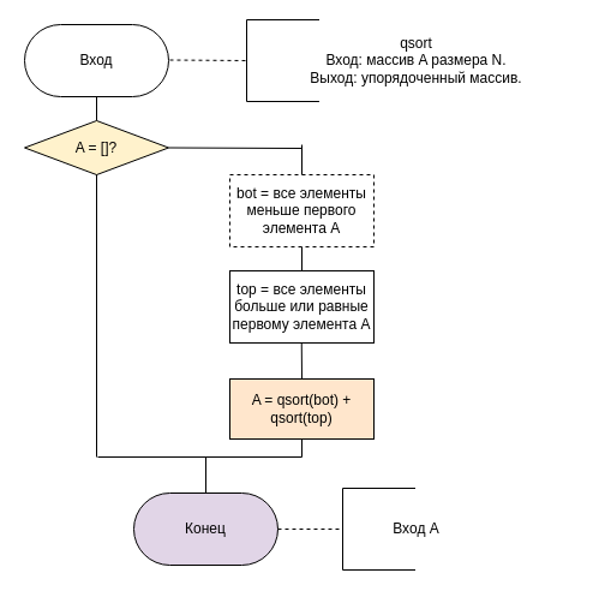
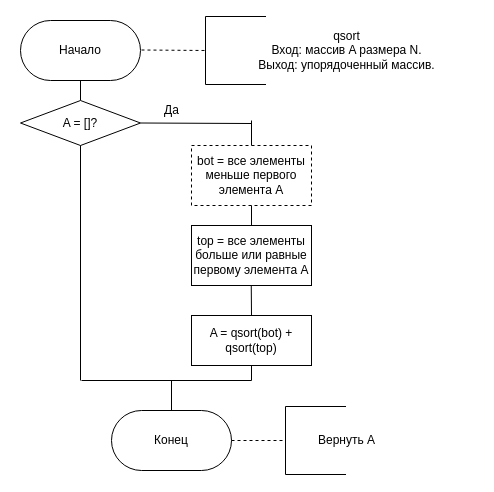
- <mxCell id="2" value="Вход" style="rounded=1;whiteSpace=wrap;html=1;arcSize=50;" parent="1" vertex="1"><mxGeometry x="20" y="20" width="120" height="60" as="geometry" /></mxCell>
+ <mxCell id="2" value="Начало" style="rounded=1;whiteSpace=wrap;html=1;arcSize=50;" parent="1" vertex="1"><mxGeometry x="20" y="20" width="120" height="60" as="geometry" /></mxCell>
+ <mxCell id="23" value="Да" style="text;html=1;align=center;verticalAlign=middle;resizable=0;points=[];autosize=1;strokeColor=none;fillColor=none;" vertex="1" parent="1"><mxGeometry x="156" y="100" width="30" height="20" as="geometry" /></mxCell>
- <mxCell id="8" value="A = []?" style="rhombus;whiteSpace=wrap;html=1;fillColor=#fff2cc;" parent="1" vertex="1"><mxGeometry x="20" y="100" width="120" height="45" as="geometry" /></mxCell>
+ <mxCell id="8" value="A = []?" style="rhombus;whiteSpace=wrap;html=1;" parent="1" vertex="1"><mxGeometry x="20" y="100" width="120" height="45" as="geometry" /></mxCell>
- <mxCell id="14" value="A = qsort(bot) + qsort(top)" style="rounded=0;whiteSpace=wrap;html=1;fillColor=#ffe6cc;" parent="1" vertex="1"><mxGeometry x="191" y="315" width="120" height="50" as="geometry" /></mxCell>
+ <mxCell id="14" value="A = qsort(bot) + qsort(top)" style="rounded=0;whiteSpace=wrap;html=1;" parent="1" vertex="1"><mxGeometry x="191" y="315" width="120" height="50" as="geometry" /></mxCell>
- <mxCell id="4" value="Конец" style="rounded=1;whiteSpace=wrap;html=1;arcSize=50;fillColor=#e1d5e7;" parent="1" vertex="1"><mxGeometry x="111" y="410" width="120" height="60" as="geometry" /></mxCell>
+ <mxCell id="4" value="Конец" style="rounded=1;whiteSpace=wrap;html=1;arcSize=50;" parent="1" vertex="1"><mxGeometry x="111" y="410" width="120" height="60" as="geometry" /></mxCell>
- <mxCell id="19" value="Вход A" style="text;html=1;strokeColor=none;fillColor=none;align=center;verticalAlign=middle;whiteSpace=wrap;rounded=0;" parent="1" vertex="1"><mxGeometry x="291" y="420" width="110.5" height="40" as="geometry" /></mxCell>
+ <mxCell id="19" value="Вернуть A" style="text;html=1;strokeColor=none;fillColor=none;align=center;verticalAlign=middle;whiteSpace=wrap;rounded=0;" parent="1" vertex="1"><mxGeometry x="291" y="420" width="110.5" height="40" as="geometry" /></mxCell>
